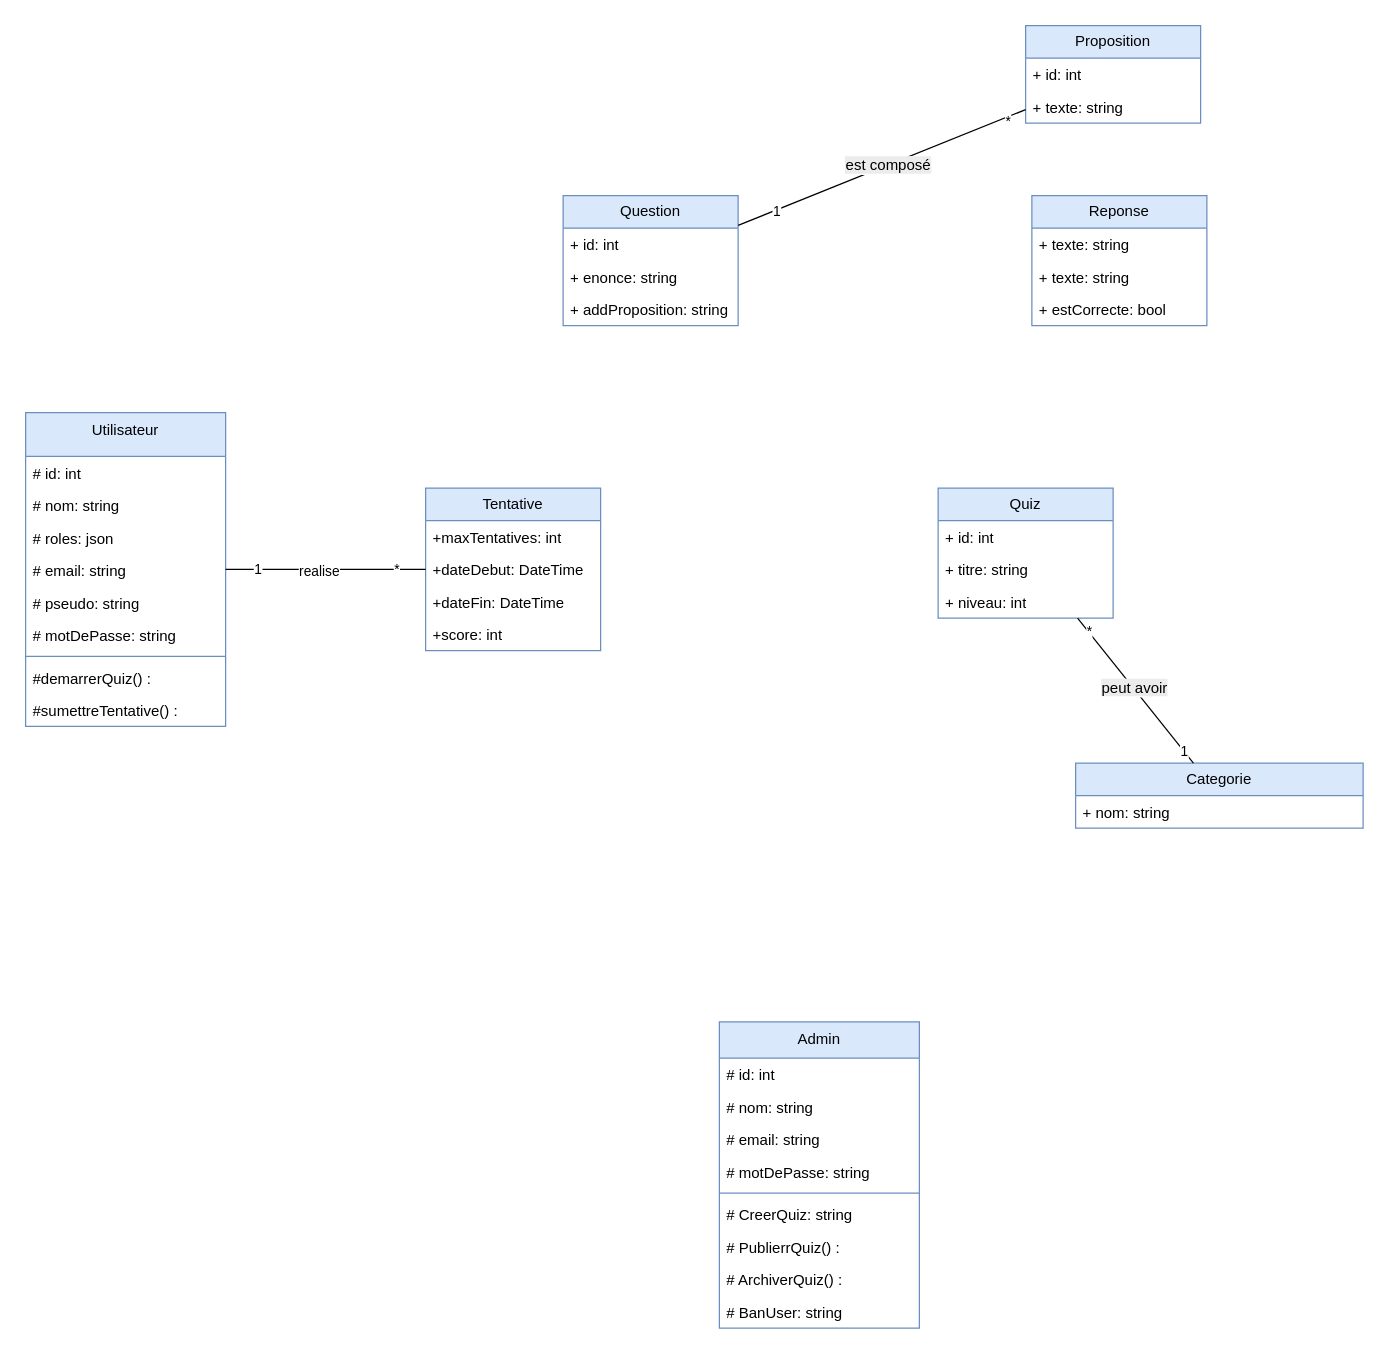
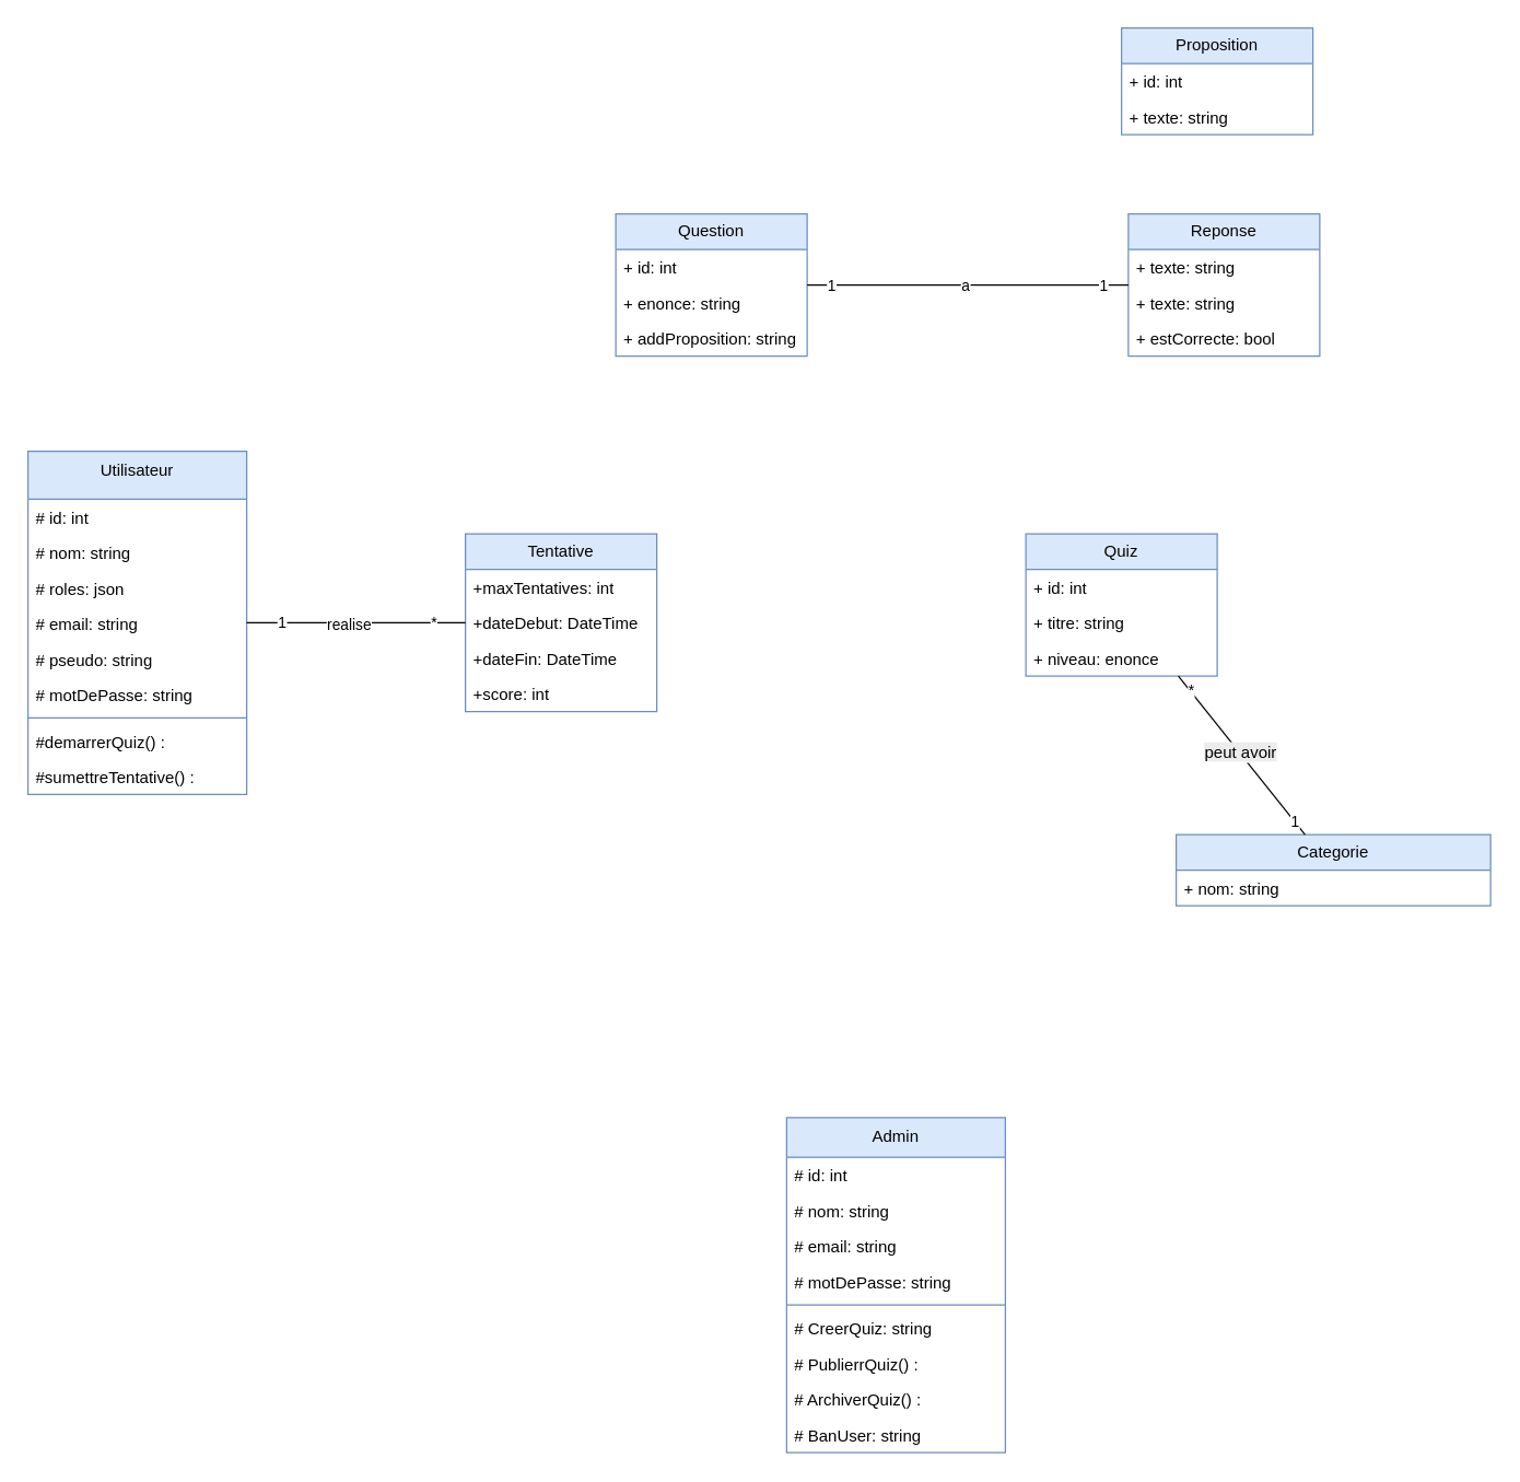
- <mxCell id="52" value="" style="endArrow=none;html=1;rounded=0;" parent="1" source="6" target="21" edge="1"><mxGeometry width="50" height="50" relative="1" as="geometry"><mxPoint x="560" y="470" as="sourcePoint" /><mxPoint x="610" y="420" as="targetPoint" /></mxGeometry></mxCell>
- <mxCell id="53" value="&lt;span style=&quot;font-size: 12px; background-color: rgb(236, 236, 236);&quot;&gt;est composé&lt;/span&gt;" style="edgeLabel;html=1;align=center;verticalAlign=middle;resizable=0;points=[];" parent="52" vertex="1" connectable="0"><mxGeometry x="0.042" relative="1" as="geometry"><mxPoint as="offset" /></mxGeometry></mxCell>
- <mxCell id="54" value="*" style="edgeLabel;html=1;align=center;verticalAlign=middle;resizable=0;points=[];" parent="52" vertex="1" connectable="0"><mxGeometry x="0.858" y="-3" relative="1" as="geometry"><mxPoint x="1" as="offset" /></mxGeometry></mxCell>
- <mxCell id="55" value="1" style="edgeLabel;html=1;align=center;verticalAlign=middle;resizable=0;points=[];" parent="52" vertex="1" connectable="0"><mxGeometry x="-0.743" y="-1" relative="1" as="geometry"><mxPoint as="offset" /></mxGeometry></mxCell>
+ <mxCell id="56" value="" style="endArrow=none;html=1;rounded=0;" parent="1" source="6" target="10" edge="1"><mxGeometry width="50" height="50" relative="1" as="geometry"><mxPoint x="580" y="440" as="sourcePoint" /><mxPoint x="630" y="390" as="targetPoint" /></mxGeometry></mxCell>
+ <mxCell id="57" value="a" style="edgeLabel;html=1;align=center;verticalAlign=middle;resizable=0;points=[];" parent="56" vertex="1" connectable="0"><mxGeometry x="-0.021" relative="1" as="geometry"><mxPoint as="offset" /></mxGeometry></mxCell>
+ <mxCell id="58" value="1" style="edgeLabel;html=1;align=center;verticalAlign=middle;resizable=0;points=[];" parent="56" vertex="1" connectable="0"><mxGeometry x="-0.855" relative="1" as="geometry"><mxPoint as="offset" /></mxGeometry></mxCell>
+ <mxCell id="59" value="1" style="edgeLabel;html=1;align=center;verticalAlign=middle;resizable=0;points=[];" parent="56" vertex="1" connectable="0"><mxGeometry x="0.838" relative="1" as="geometry"><mxPoint as="offset" /></mxGeometry></mxCell>
- <mxCell id="5" value="+ niveau: int" style="text;strokeColor=none;fillColor=none;align=left;verticalAlign=top;spacingLeft=4;spacingRight=4;overflow=hidden;rotatable=0;points=[[0,0.5],[1,0.5]];portConstraint=eastwest;whiteSpace=wrap;html=1;" parent="2" vertex="1"><mxGeometry y="78" width="140" height="26" as="geometry" /></mxCell>
+ <mxCell id="5" value="+ niveau: enonce" style="text;strokeColor=none;fillColor=none;align=left;verticalAlign=top;spacingLeft=4;spacingRight=4;overflow=hidden;rotatable=0;points=[[0,0.5],[1,0.5]];portConstraint=eastwest;whiteSpace=wrap;html=1;" parent="2" vertex="1"><mxGeometry y="78" width="140" height="26" as="geometry" /></mxCell>
